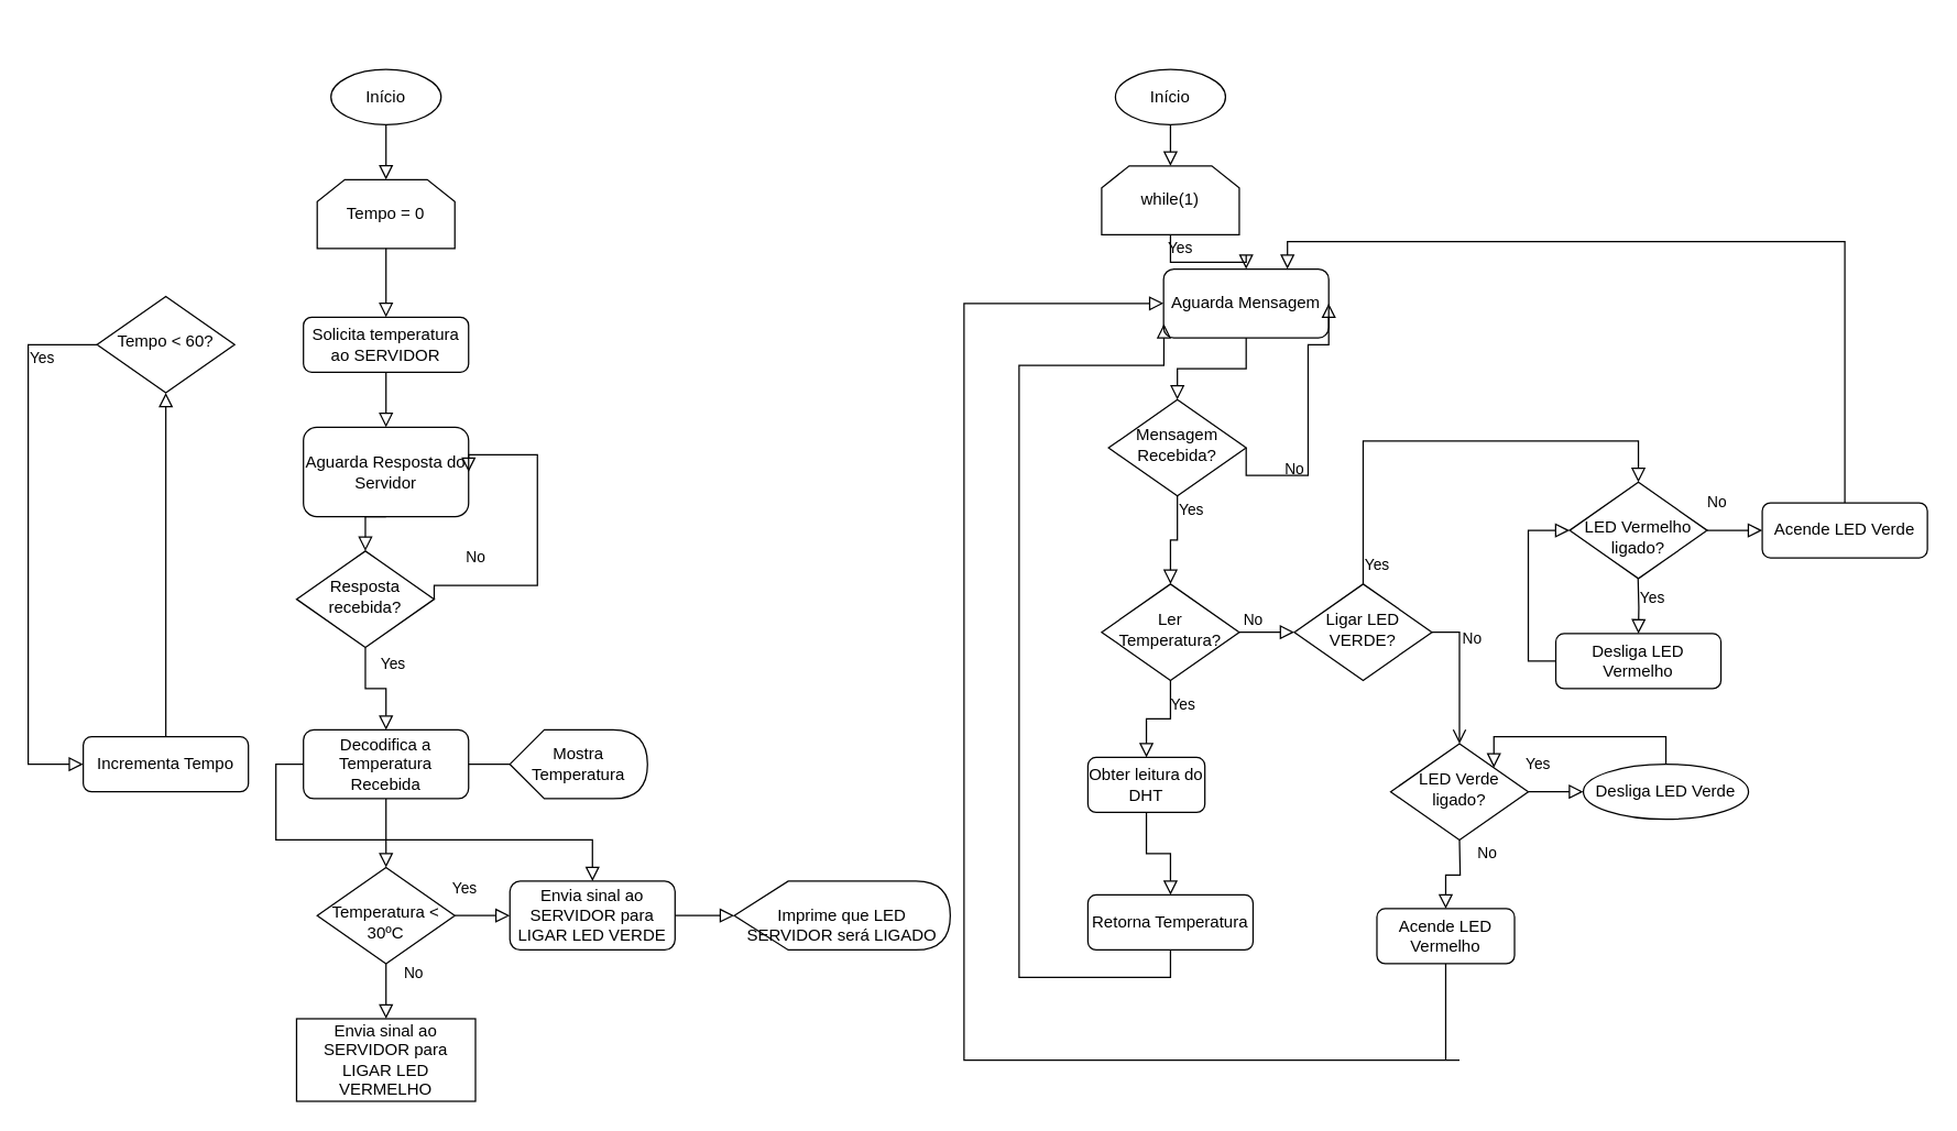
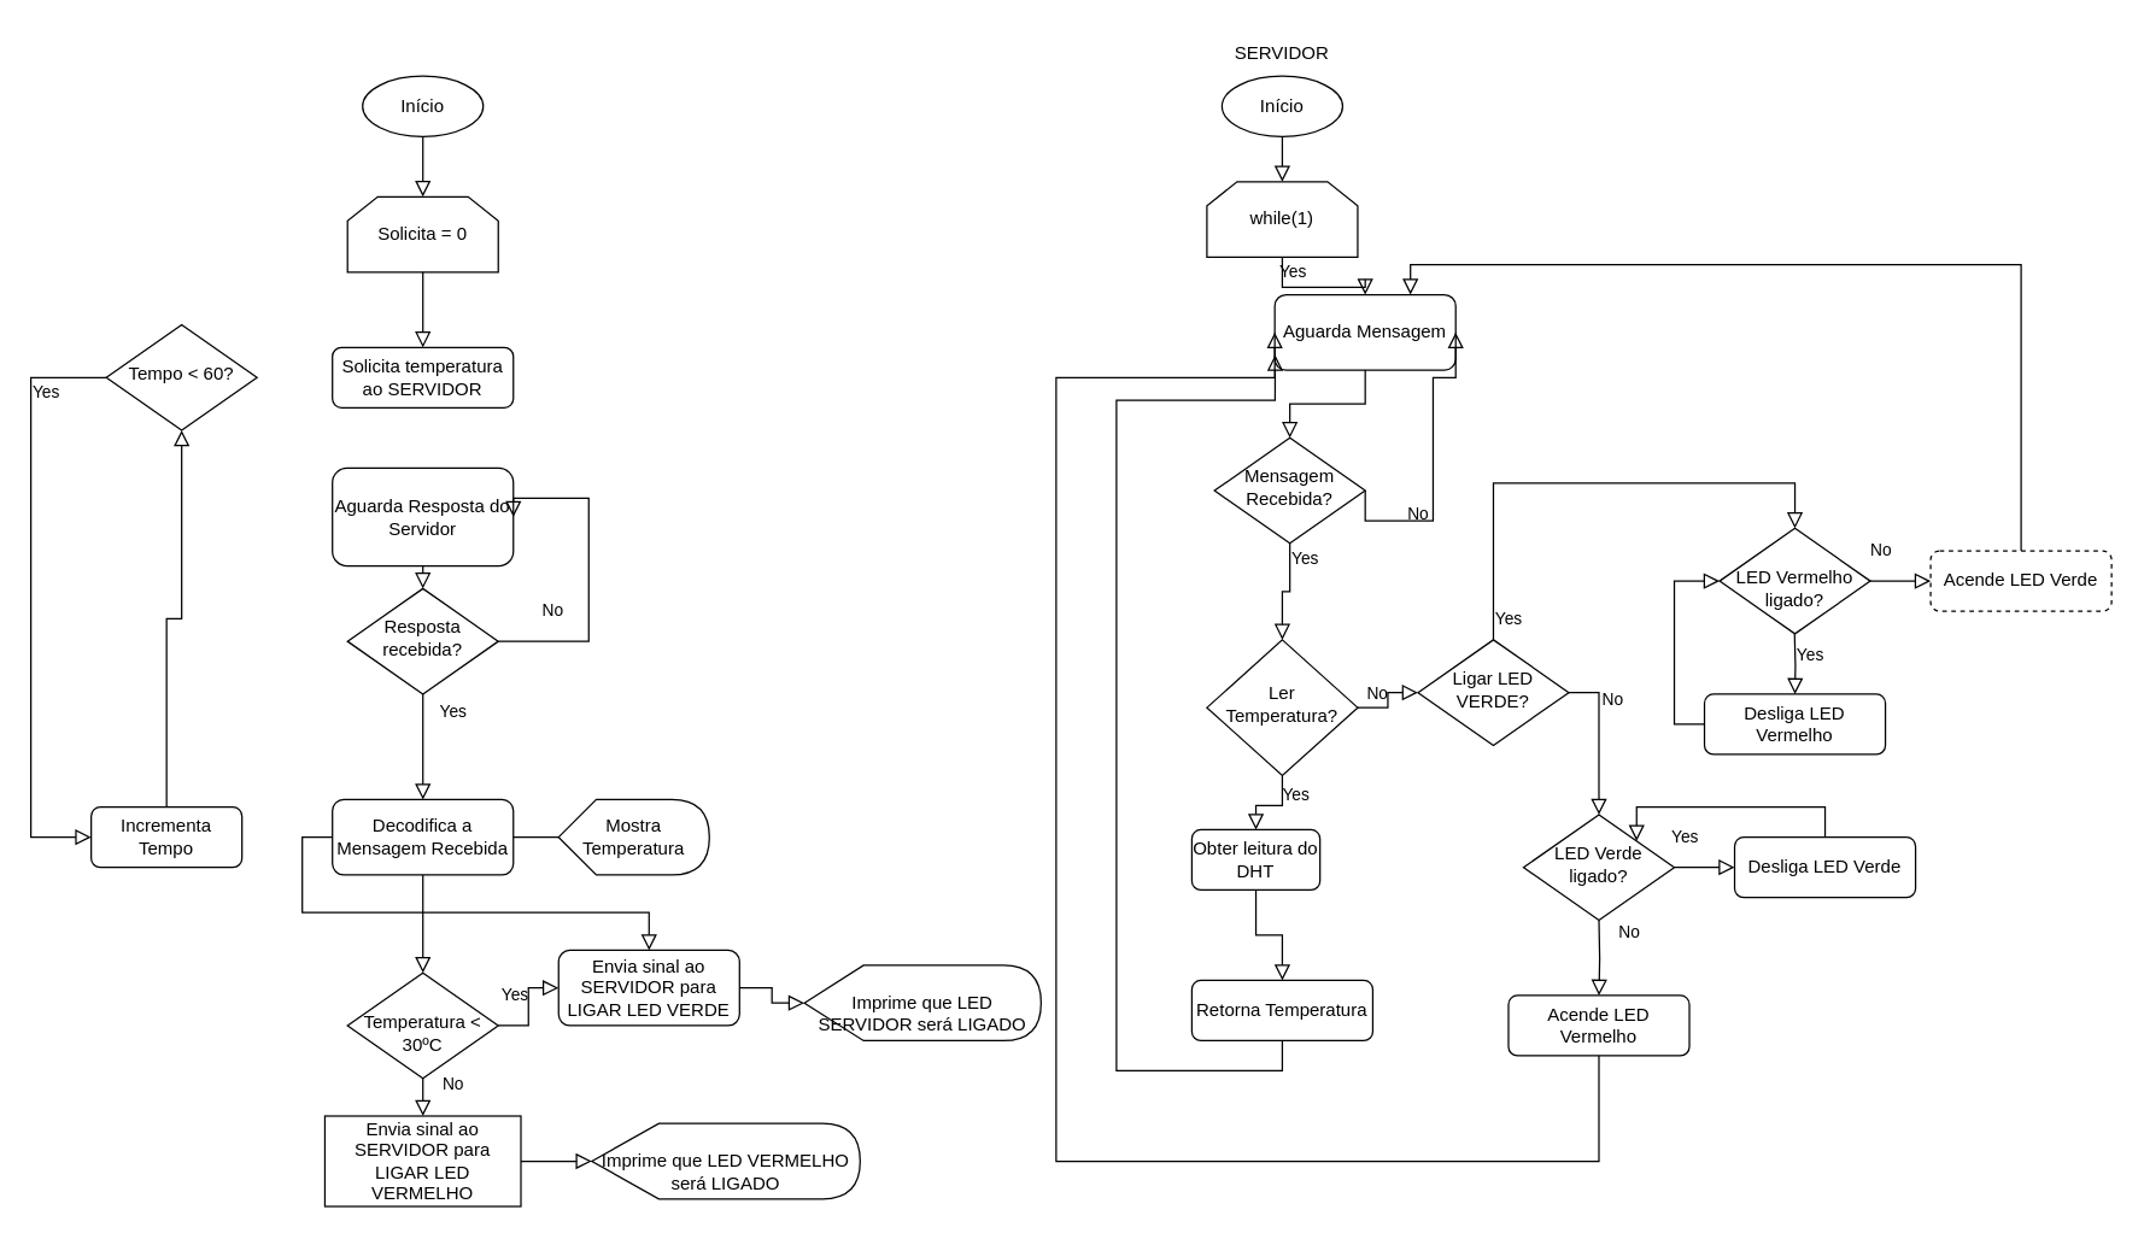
+ <mxCell id="5" value="SERVIDOR" style="text;html=1;strokeColor=none;fillColor=none;align=center;verticalAlign=middle;whiteSpace=wrap;rounded=0;" vertex="1" parent="1"><mxGeometry x="820" y="20" width="60" height="30" as="geometry" /></mxCell>
- <mxCell id="20" value="Tempo = 0" style="shape=loopLimit;whiteSpace=wrap;html=1;comic=0;" vertex="1" parent="1"><mxGeometry x="230" y="130" width="100" height="50" as="geometry" /></mxCell>
+ <mxCell id="20" value="Solicita = 0" style="shape=loopLimit;whiteSpace=wrap;html=1;comic=0;" vertex="1" parent="1"><mxGeometry x="230" y="130" width="100" height="50" as="geometry" /></mxCell>
- <mxCell id="60" value="" style="rounded=0;html=1;jettySize=auto;orthogonalLoop=1;fontSize=11;endArrow=block;endFill=0;endSize=8;strokeWidth=1;shadow=0;labelBackgroundColor=none;edgeStyle=orthogonalEdgeStyle;exitX=0.5;exitY=1;exitDx=0;exitDy=0;entryX=0.5;entryY=0;entryDx=0;entryDy=0;" edge="1" parent="1" source="22" target="58"><mxGeometry relative="1" as="geometry"><mxPoint x="290" y="440" as="sourcePoint" /><mxPoint x="290" y="490" as="targetPoint" /></mxGeometry></mxCell>
- <mxCell id="6" value="Acende LED Verde" style="rounded=1;whiteSpace=wrap;html=1;fontSize=12;glass=0;strokeWidth=1;shadow=0;" vertex="1" parent="1"><mxGeometry x="1280" y="365" width="120" height="40" as="geometry" /></mxCell>
+ <mxCell id="6" value="Acende LED Verde" style="rounded=1;whiteSpace=wrap;html=1;fontSize=12;glass=0;strokeWidth=1;shadow=0;dashed=1;" vertex="1" parent="1"><mxGeometry x="1280" y="365" width="120" height="40" as="geometry" /></mxCell>
- <mxCell id="59" value="Resposta recebida?" style="rhombus;whiteSpace=wrap;html=1;shadow=0;fontFamily=Helvetica;fontSize=12;align=center;strokeWidth=1;spacing=6;spacingTop=-4;" vertex="1" parent="1"><mxGeometry x="215" y="400" width="100" height="70" as="geometry" /></mxCell>
+ <mxCell id="59" value="Resposta recebida?" style="rhombus;whiteSpace=wrap;html=1;shadow=0;fontFamily=Helvetica;fontSize=12;align=center;strokeWidth=1;spacing=6;spacingTop=-4;" vertex="1" parent="1"><mxGeometry x="230" y="390" width="100" height="70" as="geometry" /></mxCell>
- <mxCell id="46" value="Ler Temperatura?" style="rhombus;whiteSpace=wrap;html=1;shadow=0;fontFamily=Helvetica;fontSize=12;align=center;strokeWidth=1;spacing=6;spacingTop=-4;" vertex="1" parent="1"><mxGeometry x="800" y="424" width="100" height="70" as="geometry" /></mxCell>
+ <mxCell id="46" value="Ler Temperatura?" style="rhombus;whiteSpace=wrap;html=1;shadow=0;fontFamily=Helvetica;fontSize=12;align=center;strokeWidth=1;spacing=6;spacingTop=-4;" vertex="1" parent="1"><mxGeometry x="800" y="424" width="100" height="90" as="geometry" /></mxCell>
- <mxCell id="49" value="No" style="rounded=0;html=1;jettySize=auto;orthogonalLoop=1;fontSize=11;endArrow=open;endFill=0;endSize=8;strokeWidth=1;shadow=0;labelBackgroundColor=none;edgeStyle=orthogonalEdgeStyle;exitX=1;exitY=0.5;exitDx=0;exitDy=0;entryX=0.5;entryY=0;entryDx=0;entryDy=0;" edge="1" parent="1" source="47" target="8"><mxGeometry x="-0.5" y="9" relative="1" as="geometry"><mxPoint as="offset" /><mxPoint x="1049" y="459" as="sourcePoint" /><mxPoint x="1089" y="459" as="targetPoint" /></mxGeometry></mxCell>
+ <mxCell id="49" value="No" style="rounded=0;html=1;jettySize=auto;orthogonalLoop=1;fontSize=11;endArrow=block;endFill=0;endSize=8;strokeWidth=1;shadow=0;labelBackgroundColor=none;edgeStyle=orthogonalEdgeStyle;exitX=1;exitY=0.5;exitDx=0;exitDy=0;entryX=0.5;entryY=0;entryDx=0;entryDy=0;" edge="1" parent="1" source="47" target="8"><mxGeometry x="-0.5" y="9" relative="1" as="geometry"><mxPoint as="offset" /><mxPoint x="1049" y="459" as="sourcePoint" /><mxPoint x="1089" y="459" as="targetPoint" /></mxGeometry></mxCell>
- <mxCell id="33" value="Incrementa Tempo" style="rounded=1;whiteSpace=wrap;html=1;fontSize=12;glass=0;strokeWidth=1;shadow=0;" vertex="1" parent="1"><mxGeometry x="60" y="535" width="120" height="40" as="geometry" /></mxCell>
+ <mxCell id="33" value="Incrementa Tempo" style="rounded=1;whiteSpace=wrap;html=1;fontSize=12;glass=0;strokeWidth=1;shadow=0;" vertex="1" parent="1"><mxGeometry x="60" y="535" width="100" height="40" as="geometry" /></mxCell>
- <mxCell id="23" value="Decodifica a Temperatura Recebida" style="rounded=1;whiteSpace=wrap;html=1;fontSize=12;glass=0;strokeWidth=1;shadow=0;" vertex="1" parent="1"><mxGeometry x="220" y="530" width="120" height="50" as="geometry" /></mxCell>
+ <mxCell id="23" value="Decodifica a Mensagem Recebida" style="rounded=1;whiteSpace=wrap;html=1;fontSize=12;glass=0;strokeWidth=1;shadow=0;" vertex="1" parent="1"><mxGeometry x="220" y="530" width="120" height="50" as="geometry" /></mxCell>
- <mxCell id="10" value="Desliga LED Verde" style="ellipse;whiteSpace=wrap;html=1;fontSize=12;glass=0;strokeWidth=1;shadow=0;" vertex="1" parent="1"><mxGeometry x="1150" y="555" width="120" height="40" as="geometry" /></mxCell>
+ <mxCell id="10" value="Desliga LED Verde" style="rounded=1;whiteSpace=wrap;html=1;fontSize=12;glass=0;strokeWidth=1;shadow=0;" vertex="1" parent="1"><mxGeometry x="1150" y="555" width="120" height="40" as="geometry" /></mxCell>
- <mxCell id="2" value="&lt;br&gt;Temperatura &amp;lt; 30ºC" style="rhombus;whiteSpace=wrap;html=1;shadow=0;fontFamily=Helvetica;fontSize=12;align=center;strokeWidth=1;spacing=6;spacingTop=-4;" parent="1" vertex="1"><mxGeometry x="230" y="630" width="100" height="70" as="geometry" /></mxCell>
+ <mxCell id="2" value="&lt;br&gt;Temperatura &amp;lt; 30ºC" style="rhombus;whiteSpace=wrap;html=1;shadow=0;fontFamily=Helvetica;fontSize=12;align=center;strokeWidth=1;spacing=6;spacingTop=-4;" parent="1" vertex="1"><mxGeometry x="230" y="645" width="100" height="70" as="geometry" /></mxCell>
- <mxCell id="25" value="Envia sinal ao SERVIDOR para LIGAR LED VERDE" style="rounded=1;whiteSpace=wrap;html=1;fontSize=12;glass=0;strokeWidth=1;shadow=0;" vertex="1" parent="1"><mxGeometry x="370" y="640" width="120" height="50" as="geometry" /></mxCell>
+ <mxCell id="25" value="Envia sinal ao SERVIDOR para LIGAR LED VERDE" style="rounded=1;whiteSpace=wrap;html=1;fontSize=12;glass=0;strokeWidth=1;shadow=0;" vertex="1" parent="1"><mxGeometry x="370" y="630" width="120" height="50" as="geometry" /></mxCell>
- <mxCell id="7" value="Acende LED Vermelho" style="rounded=1;whiteSpace=wrap;html=1;fontSize=12;glass=0;strokeWidth=1;shadow=0;" vertex="1" parent="1"><mxGeometry x="1000" y="660" width="100" height="40" as="geometry" /></mxCell>
+ <mxCell id="7" value="Acende LED Vermelho" style="rounded=1;whiteSpace=wrap;html=1;fontSize=12;glass=0;strokeWidth=1;shadow=0;" vertex="1" parent="1"><mxGeometry x="1000" y="660" width="120" height="40" as="geometry" /></mxCell>
+ <mxCell id="32" value="" style="rounded=0;html=1;jettySize=auto;orthogonalLoop=1;fontSize=11;endArrow=block;endFill=0;endSize=8;strokeWidth=1;shadow=0;labelBackgroundColor=none;edgeStyle=orthogonalEdgeStyle;exitX=1;exitY=0.5;exitDx=0;exitDy=0;entryX=0;entryY=0.5;entryDx=0;entryDy=0;entryPerimeter=0;" edge="1" parent="1" source="26" target="31"><mxGeometry x="-0.667" y="20" relative="1" as="geometry"><mxPoint as="offset" /><mxPoint x="349" y="764.9" as="sourcePoint" /><mxPoint x="392" y="764.9" as="targetPoint" /></mxGeometry></mxCell>
+ <mxCell id="31" value="&lt;br&gt;Imprime que LED VERMELHO será LIGADO" style="shape=display;whiteSpace=wrap;html=1;comic=0;" vertex="1" parent="1"><mxGeometry x="392" y="745" width="178" height="50" as="geometry" /></mxCell>
